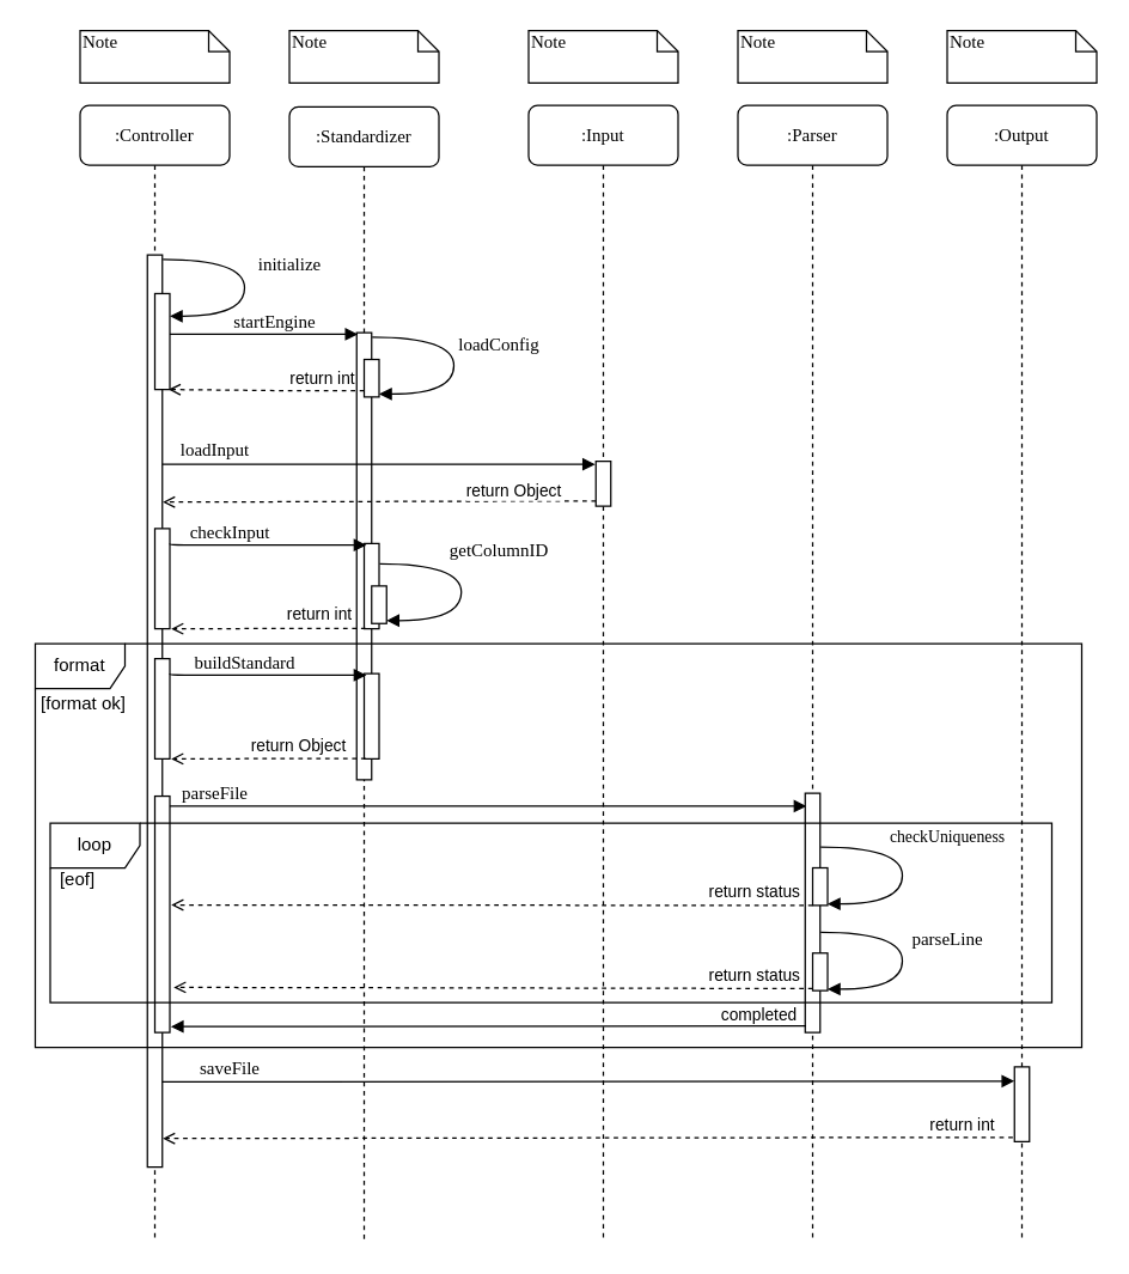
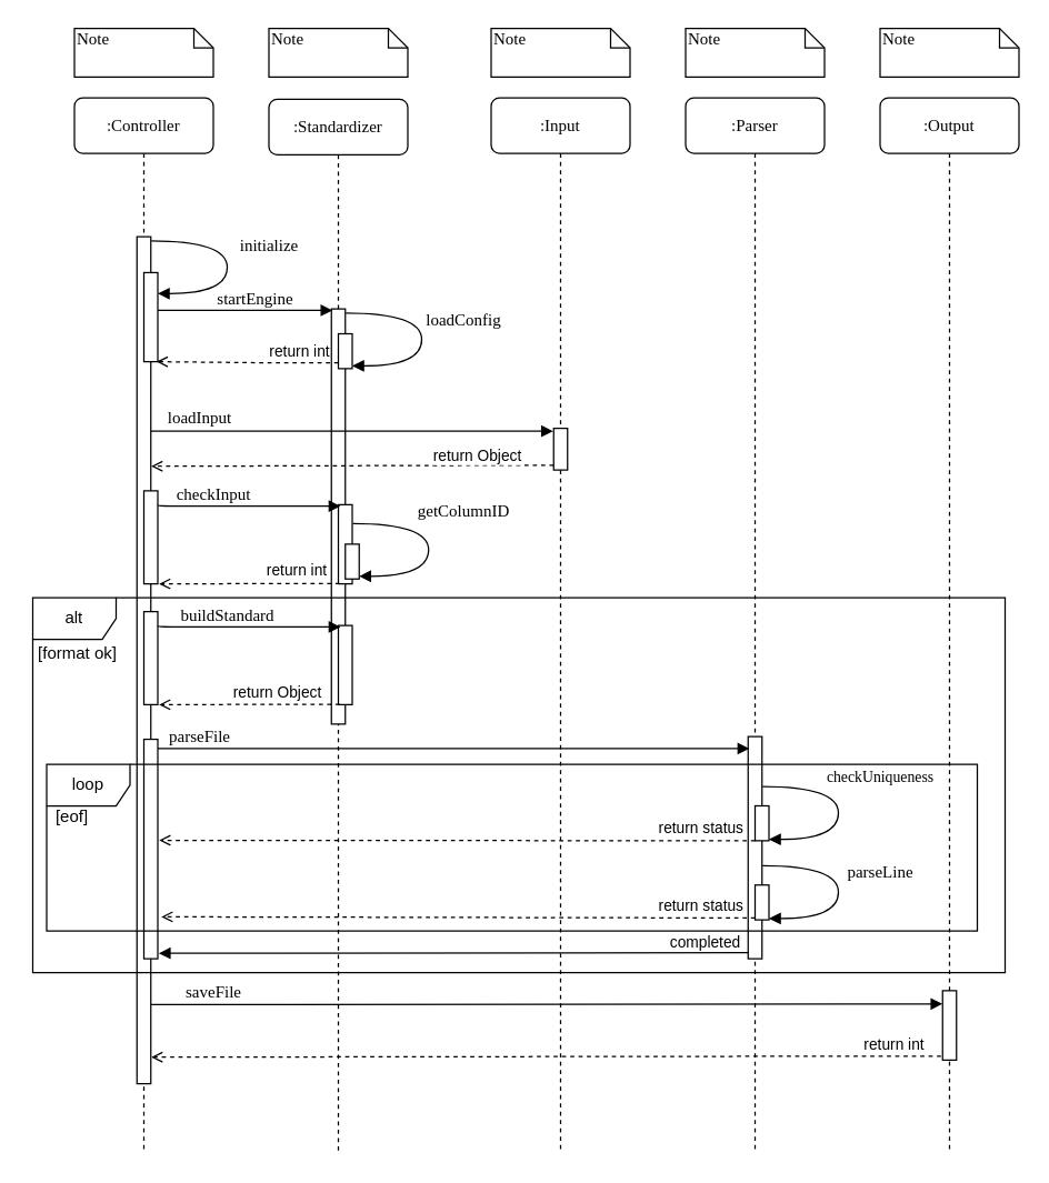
- <mxCell id="57" value="format" style="shape=umlFrame;whiteSpace=wrap;html=1;" vertex="1" parent="1"><mxGeometry x="23" y="430" width="700" height="270" as="geometry" /></mxCell>
+ <mxCell id="57" value="alt" style="shape=umlFrame;whiteSpace=wrap;html=1;" vertex="1" parent="1"><mxGeometry x="23" y="430" width="700" height="270" as="geometry" /></mxCell>
